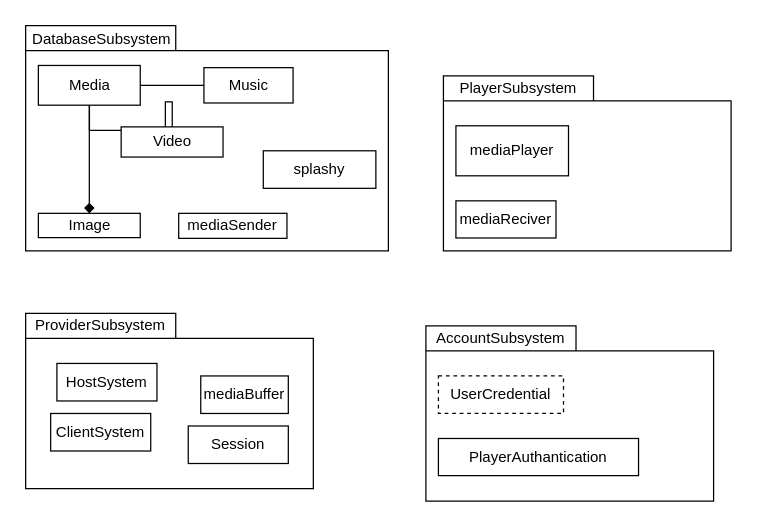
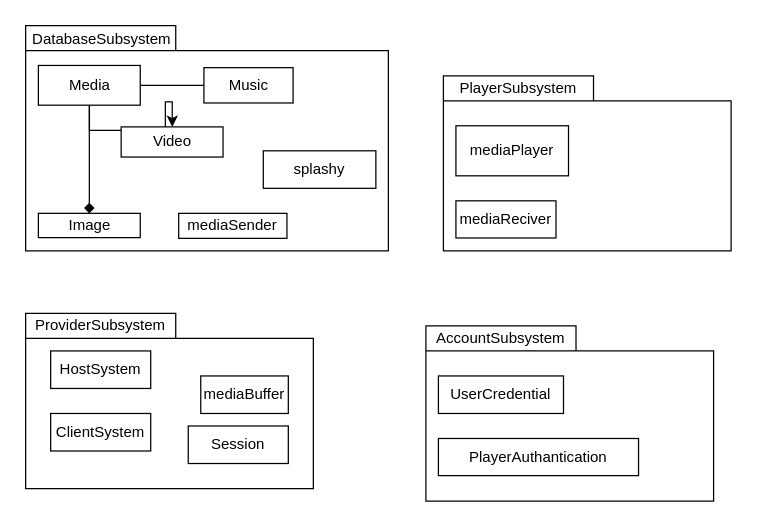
- <mxCell id="14" value="" style="edgeStyle=orthogonalEdgeStyle;rounded=0;orthogonalLoop=1;jettySize=auto;html=1;endArrow=none;" edge="1" parent="9" source="15" target="18"><mxGeometry relative="1" as="geometry" /></mxCell>
+ <mxCell id="14" value="" style="edgeStyle=orthogonalEdgeStyle;rounded=0;orthogonalLoop=1;jettySize=auto;html=1;" edge="1" parent="9" source="15" target="18"><mxGeometry relative="1" as="geometry" /></mxCell>
- <mxCell id="6" value="HostSystem" style="rounded=0;whiteSpace=wrap;html=1;" vertex="1" parent="2"><mxGeometry x="25" y="40" width="80" height="30" as="geometry" /></mxCell>
+ <mxCell id="6" value="HostSystem" style="rounded=0;whiteSpace=wrap;html=1;" vertex="1" parent="2"><mxGeometry x="20" y="30" width="80" height="30" as="geometry" /></mxCell>
- <mxCell id="30" value="UserCredential" style="rounded=0;whiteSpace=wrap;html=1;dashed=1;" vertex="1" parent="26"><mxGeometry x="10" y="40" width="100" height="30" as="geometry" /></mxCell>
+ <mxCell id="30" value="UserCredential" style="rounded=0;whiteSpace=wrap;html=1;" vertex="1" parent="26"><mxGeometry x="10" y="40" width="100" height="30" as="geometry" /></mxCell>
